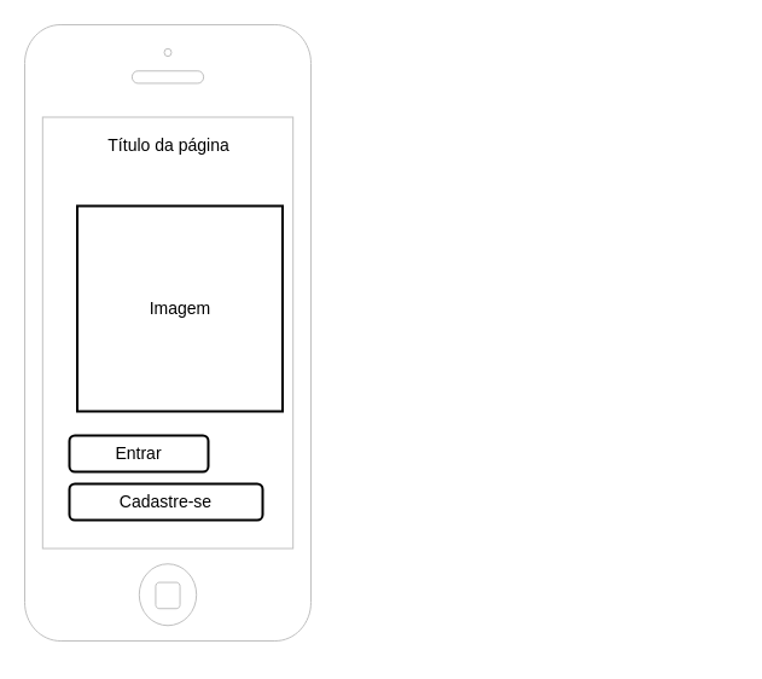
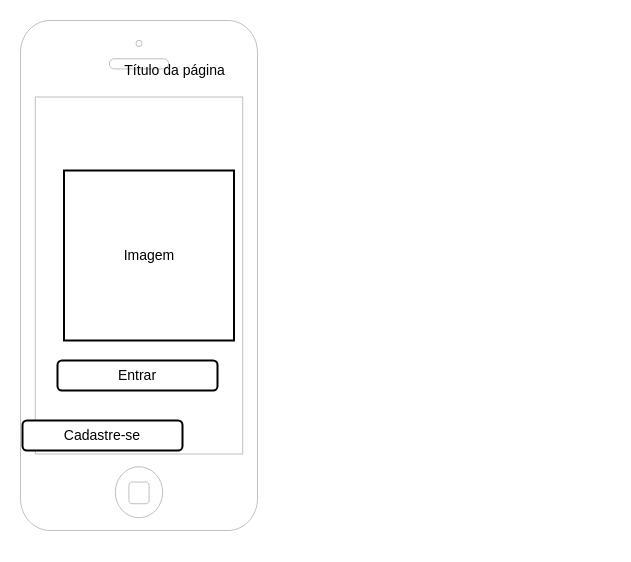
- <mxCell id="4" value="Título da página" style="text;html=1;resizable=0;autosize=1;align=center;verticalAlign=middle;points=[];fillColor=none;strokeColor=none;rounded=0;strokeWidth=2;horizontal=1;spacing=9;fontSize=14;" parent="1" vertex="1"><mxGeometry x="73.5" y="100" width="130" height="40" as="geometry" /></mxCell>
+ <mxCell id="4" value="Título da página" style="text;html=1;resizable=0;autosize=1;align=center;verticalAlign=middle;points=[];fillColor=none;strokeColor=none;rounded=0;strokeWidth=2;horizontal=1;spacing=9;fontSize=14;" parent="1" vertex="1"><mxGeometry x="108.5" y="50" width="130" height="40" as="geometry" /></mxCell>
- <mxCell id="6" value="Entrar" style="rounded=1;whiteSpace=wrap;html=1;fontSize=14;strokeWidth=2;align=center;" parent="1" vertex="1"><mxGeometry x="57" y="360" width="115" height="30" as="geometry" /></mxCell>
+ <mxCell id="6" value="Entrar" style="rounded=1;whiteSpace=wrap;html=1;fontSize=14;strokeWidth=2;align=center;" parent="1" vertex="1"><mxGeometry x="57" y="360" width="160" height="30" as="geometry" /></mxCell>
- <mxCell id="7" value="Cadastre-se" style="rounded=1;whiteSpace=wrap;html=1;fontSize=14;strokeWidth=2;align=center;" parent="1" vertex="1"><mxGeometry x="57" y="400" width="160" height="30" as="geometry" /></mxCell>
+ <mxCell id="7" value="Cadastre-se" style="rounded=1;whiteSpace=wrap;html=1;fontSize=14;strokeWidth=2;align=center;" parent="1" vertex="1"><mxGeometry x="22" y="420" width="160" height="30" as="geometry" /></mxCell>
